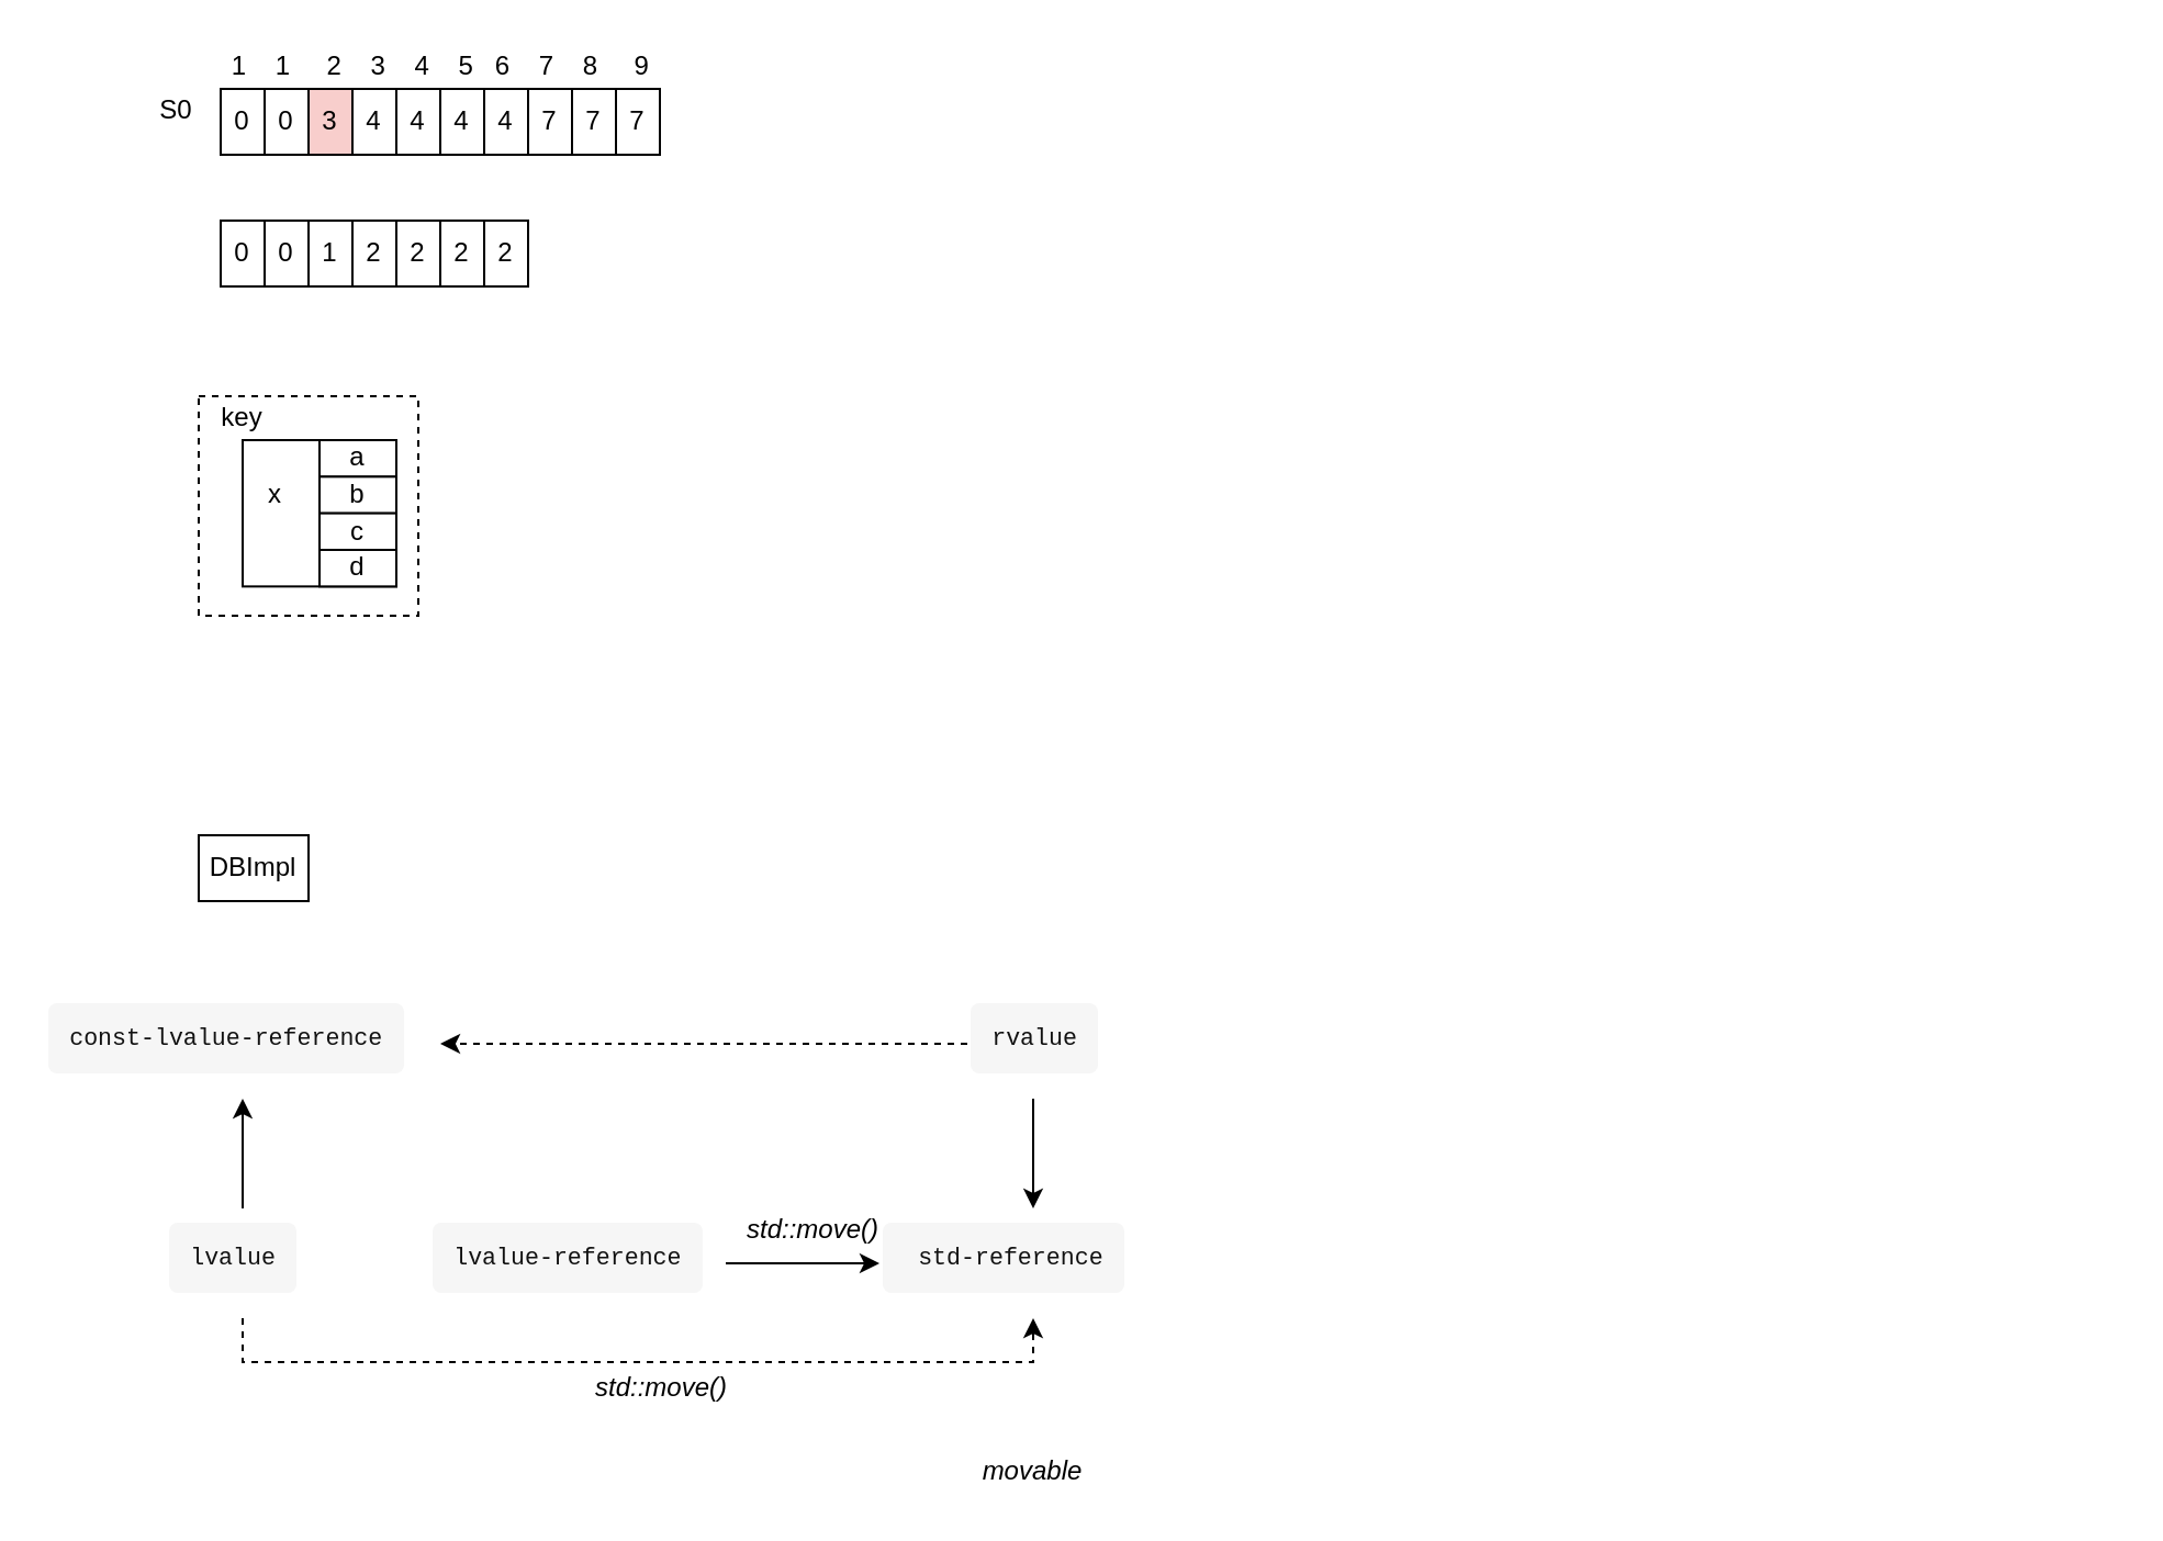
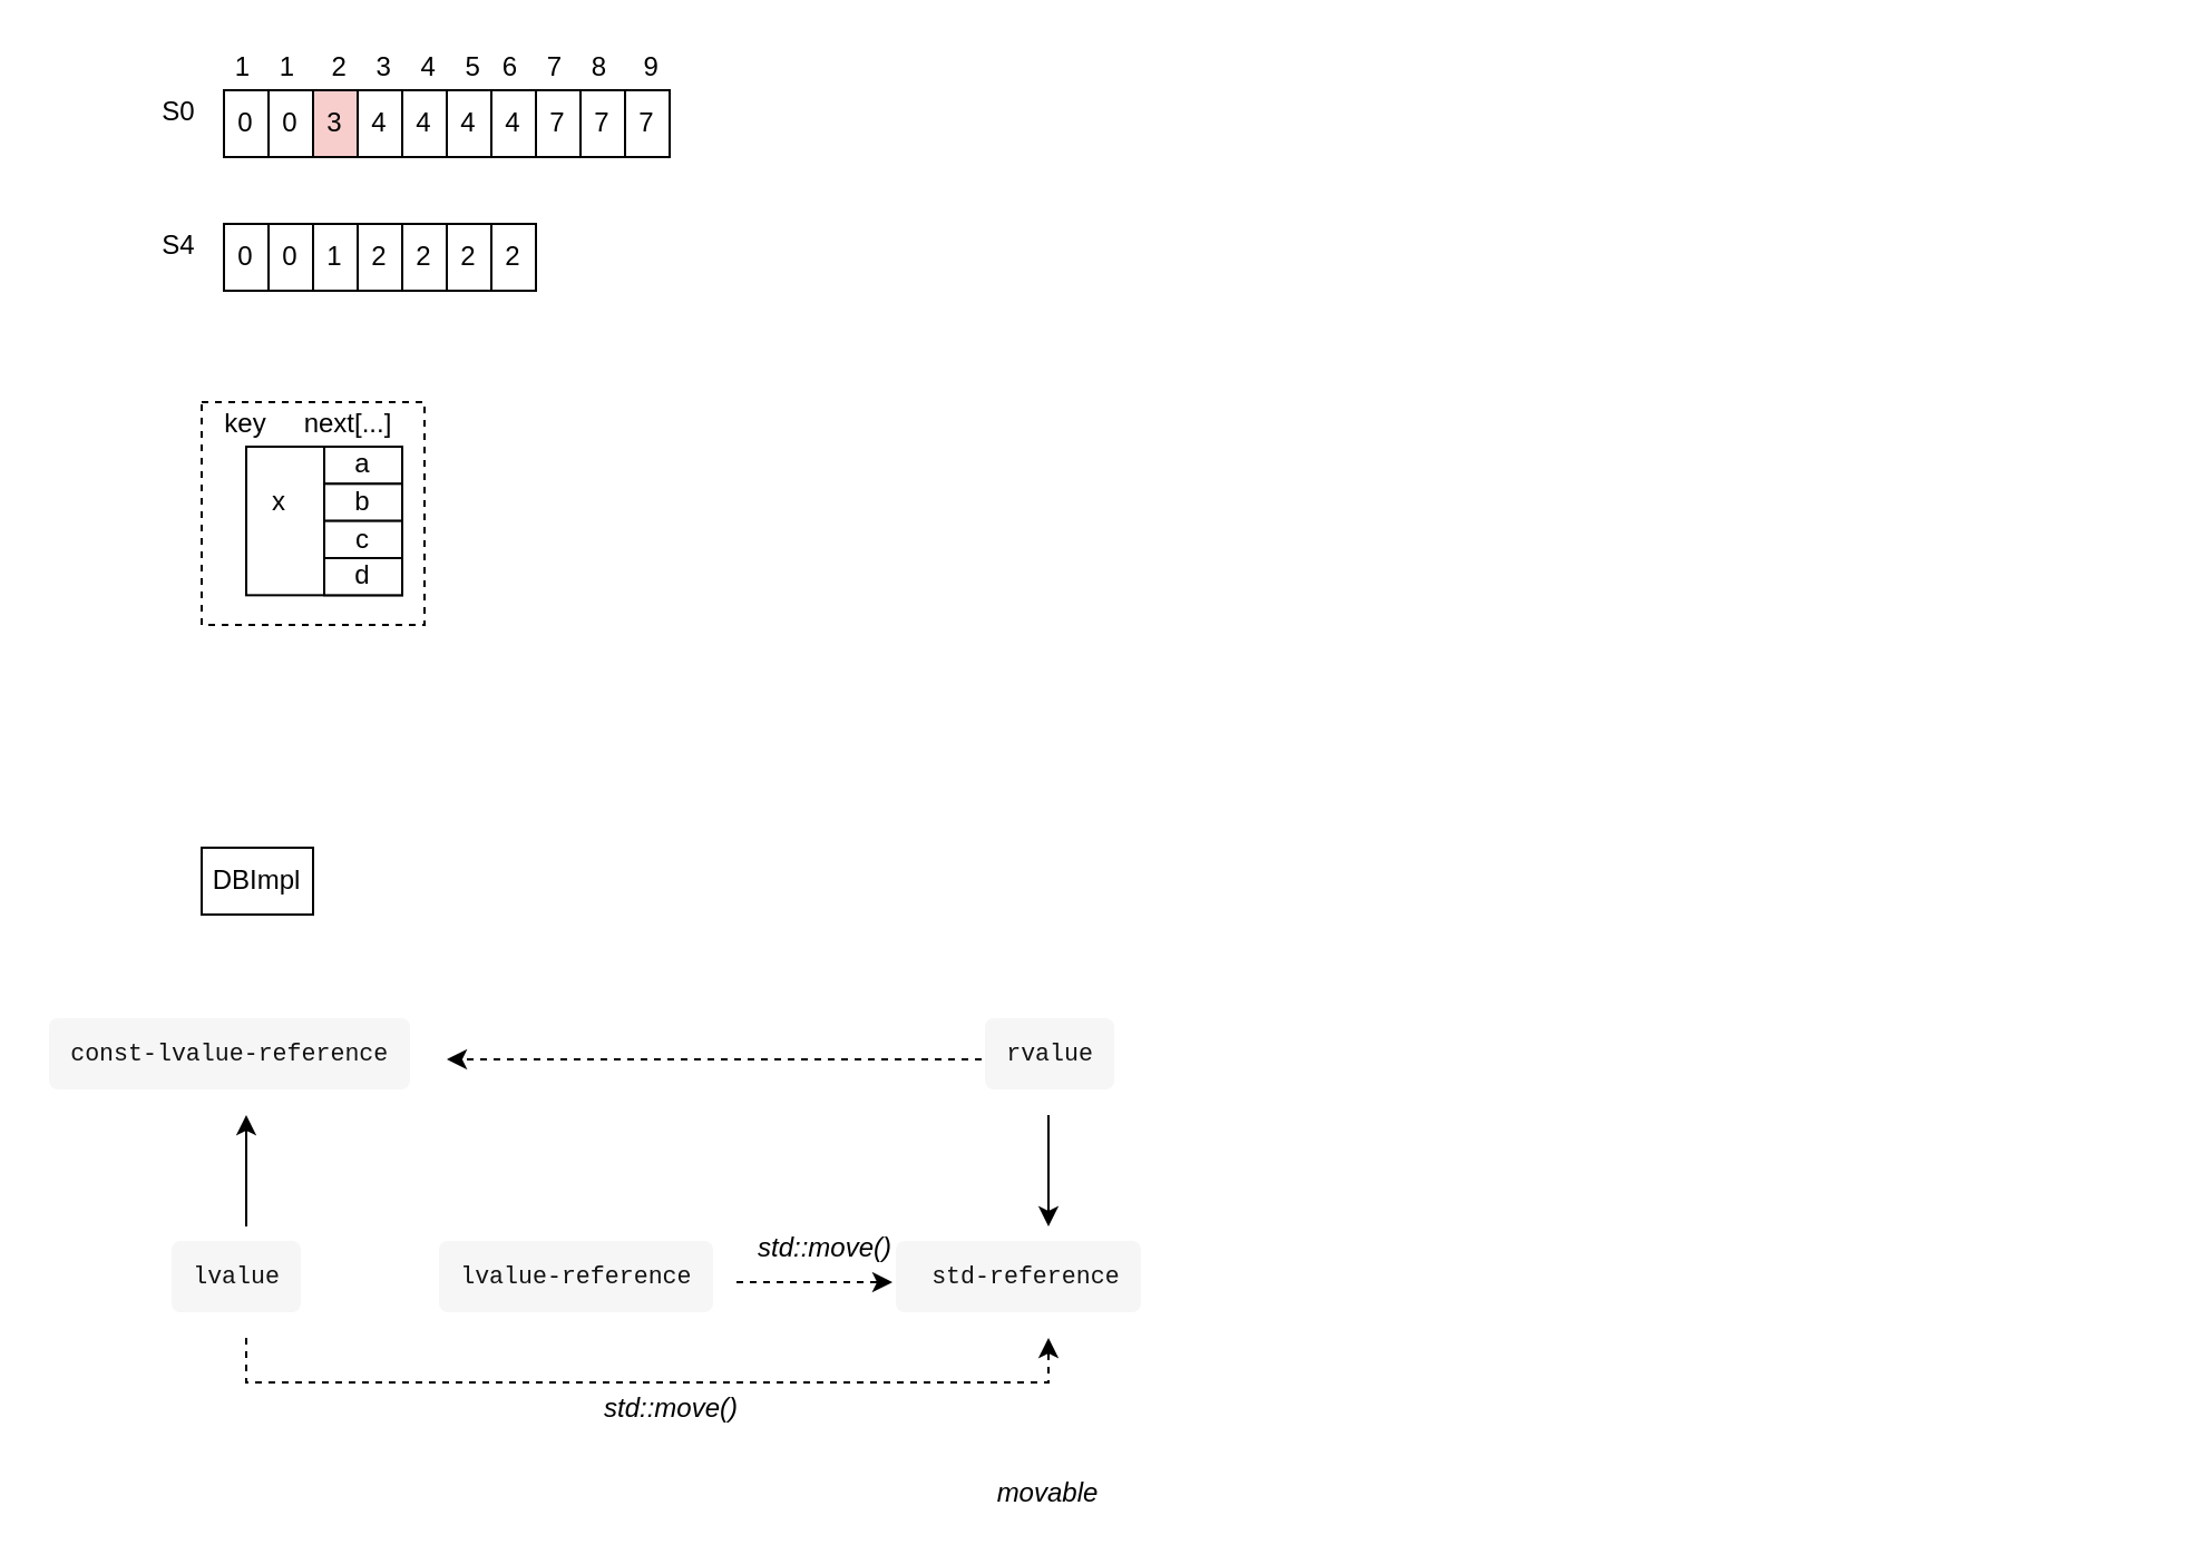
+ <mxCell id="21" value="S4" style="text;html=1;strokeColor=none;fillColor=none;align=center;verticalAlign=middle;whiteSpace=wrap;rounded=0;" parent="1" vertex="1"><mxGeometry x="60" y="100" width="40" height="20" as="geometry" /></mxCell>
+ <mxCell id="31" value="next[...]" style="text;html=1;strokeColor=none;fillColor=none;align=center;verticalAlign=middle;whiteSpace=wrap;rounded=0;" parent="22" vertex="1"><mxGeometry x="46" width="40" height="20" as="geometry" /></mxCell>
- <mxCell id="38" style="edgeStyle=orthogonalEdgeStyle;rounded=0;orthogonalLoop=1;jettySize=auto;html=1;entryX=0;entryY=0.5;entryDx=0;entryDy=0;dashed=0;" parent="1" source="39" target="43" edge="1"><mxGeometry relative="1" as="geometry" /></mxCell>
+ <mxCell id="38" style="edgeStyle=orthogonalEdgeStyle;rounded=0;orthogonalLoop=1;jettySize=auto;html=1;entryX=0;entryY=0.5;entryDx=0;entryDy=0;dashed=1;" parent="1" source="39" target="43" edge="1"><mxGeometry relative="1" as="geometry" /></mxCell>
